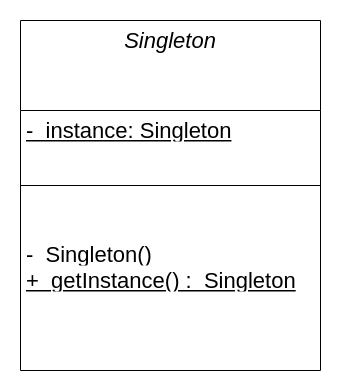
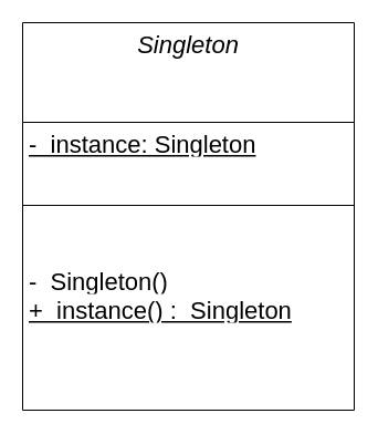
- <mxCell id="6" value="+  getInstance() :  Singleton" style="text;align=left;verticalAlign=top;spacingLeft=4;spacingRight=4;overflow=hidden;rotatable=0;points=[[0,0.5],[1,0.5]];portConstraint=eastwest;fontStyle=4;fontSize=22;" vertex="1" parent="2"><mxGeometry y="240" width="300" height="26" as="geometry" /></mxCell>
+ <mxCell id="6" value="+  instance() :  Singleton" style="text;align=left;verticalAlign=top;spacingLeft=4;spacingRight=4;overflow=hidden;rotatable=0;points=[[0,0.5],[1,0.5]];portConstraint=eastwest;fontStyle=4;fontSize=22;" vertex="1" parent="2"><mxGeometry y="240" width="300" height="26" as="geometry" /></mxCell>
